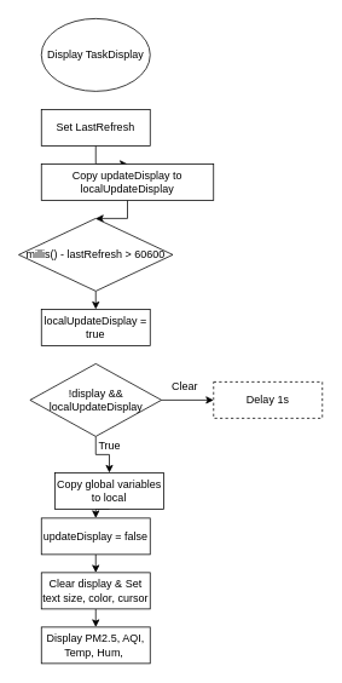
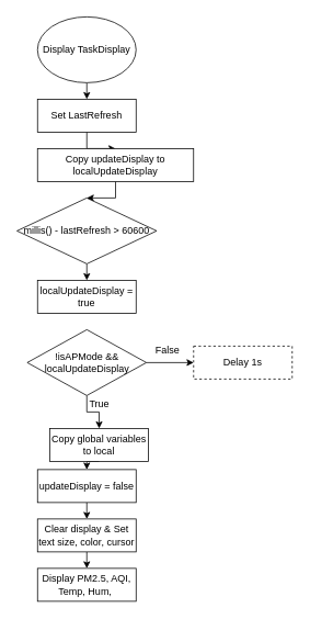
+ <mxCell id="2" style="edgeStyle=orthogonalEdgeStyle;rounded=0;orthogonalLoop=1;jettySize=auto;html=1;exitX=0.5;exitY=1;exitDx=0;exitDy=0;entryX=0.5;entryY=0;entryDx=0;entryDy=0;" parent="1" source="3" target="5" edge="1"><mxGeometry relative="1" as="geometry" /></mxCell>
- <mxCell id="23" value="Clear" style="text;html=1;align=center;verticalAlign=middle;resizable=0;points=[];autosize=1;strokeColor=none;fillColor=none;" parent="1" vertex="1"><mxGeometry x="177.5" y="410" width="50" height="30" as="geometry" /></mxCell>
+ <mxCell id="23" value="False" style="text;html=1;align=center;verticalAlign=middle;resizable=0;points=[];autosize=1;strokeColor=none;fillColor=none;" parent="1" vertex="1"><mxGeometry x="177.5" y="410" width="50" height="30" as="geometry" /></mxCell>
- <mxCell id="19" value="&lt;div&gt;!display &amp;amp;&amp;amp; localUpdateDisplay&lt;/div&gt;" style="rhombus;whiteSpace=wrap;html=1;" parent="1" vertex="1"><mxGeometry x="32.5" y="400" width="145" height="80" as="geometry" /></mxCell>
+ <mxCell id="19" value="&lt;div&gt;!isAPMode &amp;amp;&amp;amp; localUpdateDisplay&lt;/div&gt;" style="rhombus;whiteSpace=wrap;html=1;" parent="1" vertex="1"><mxGeometry x="32.5" y="400" width="145" height="80" as="geometry" /></mxCell>
